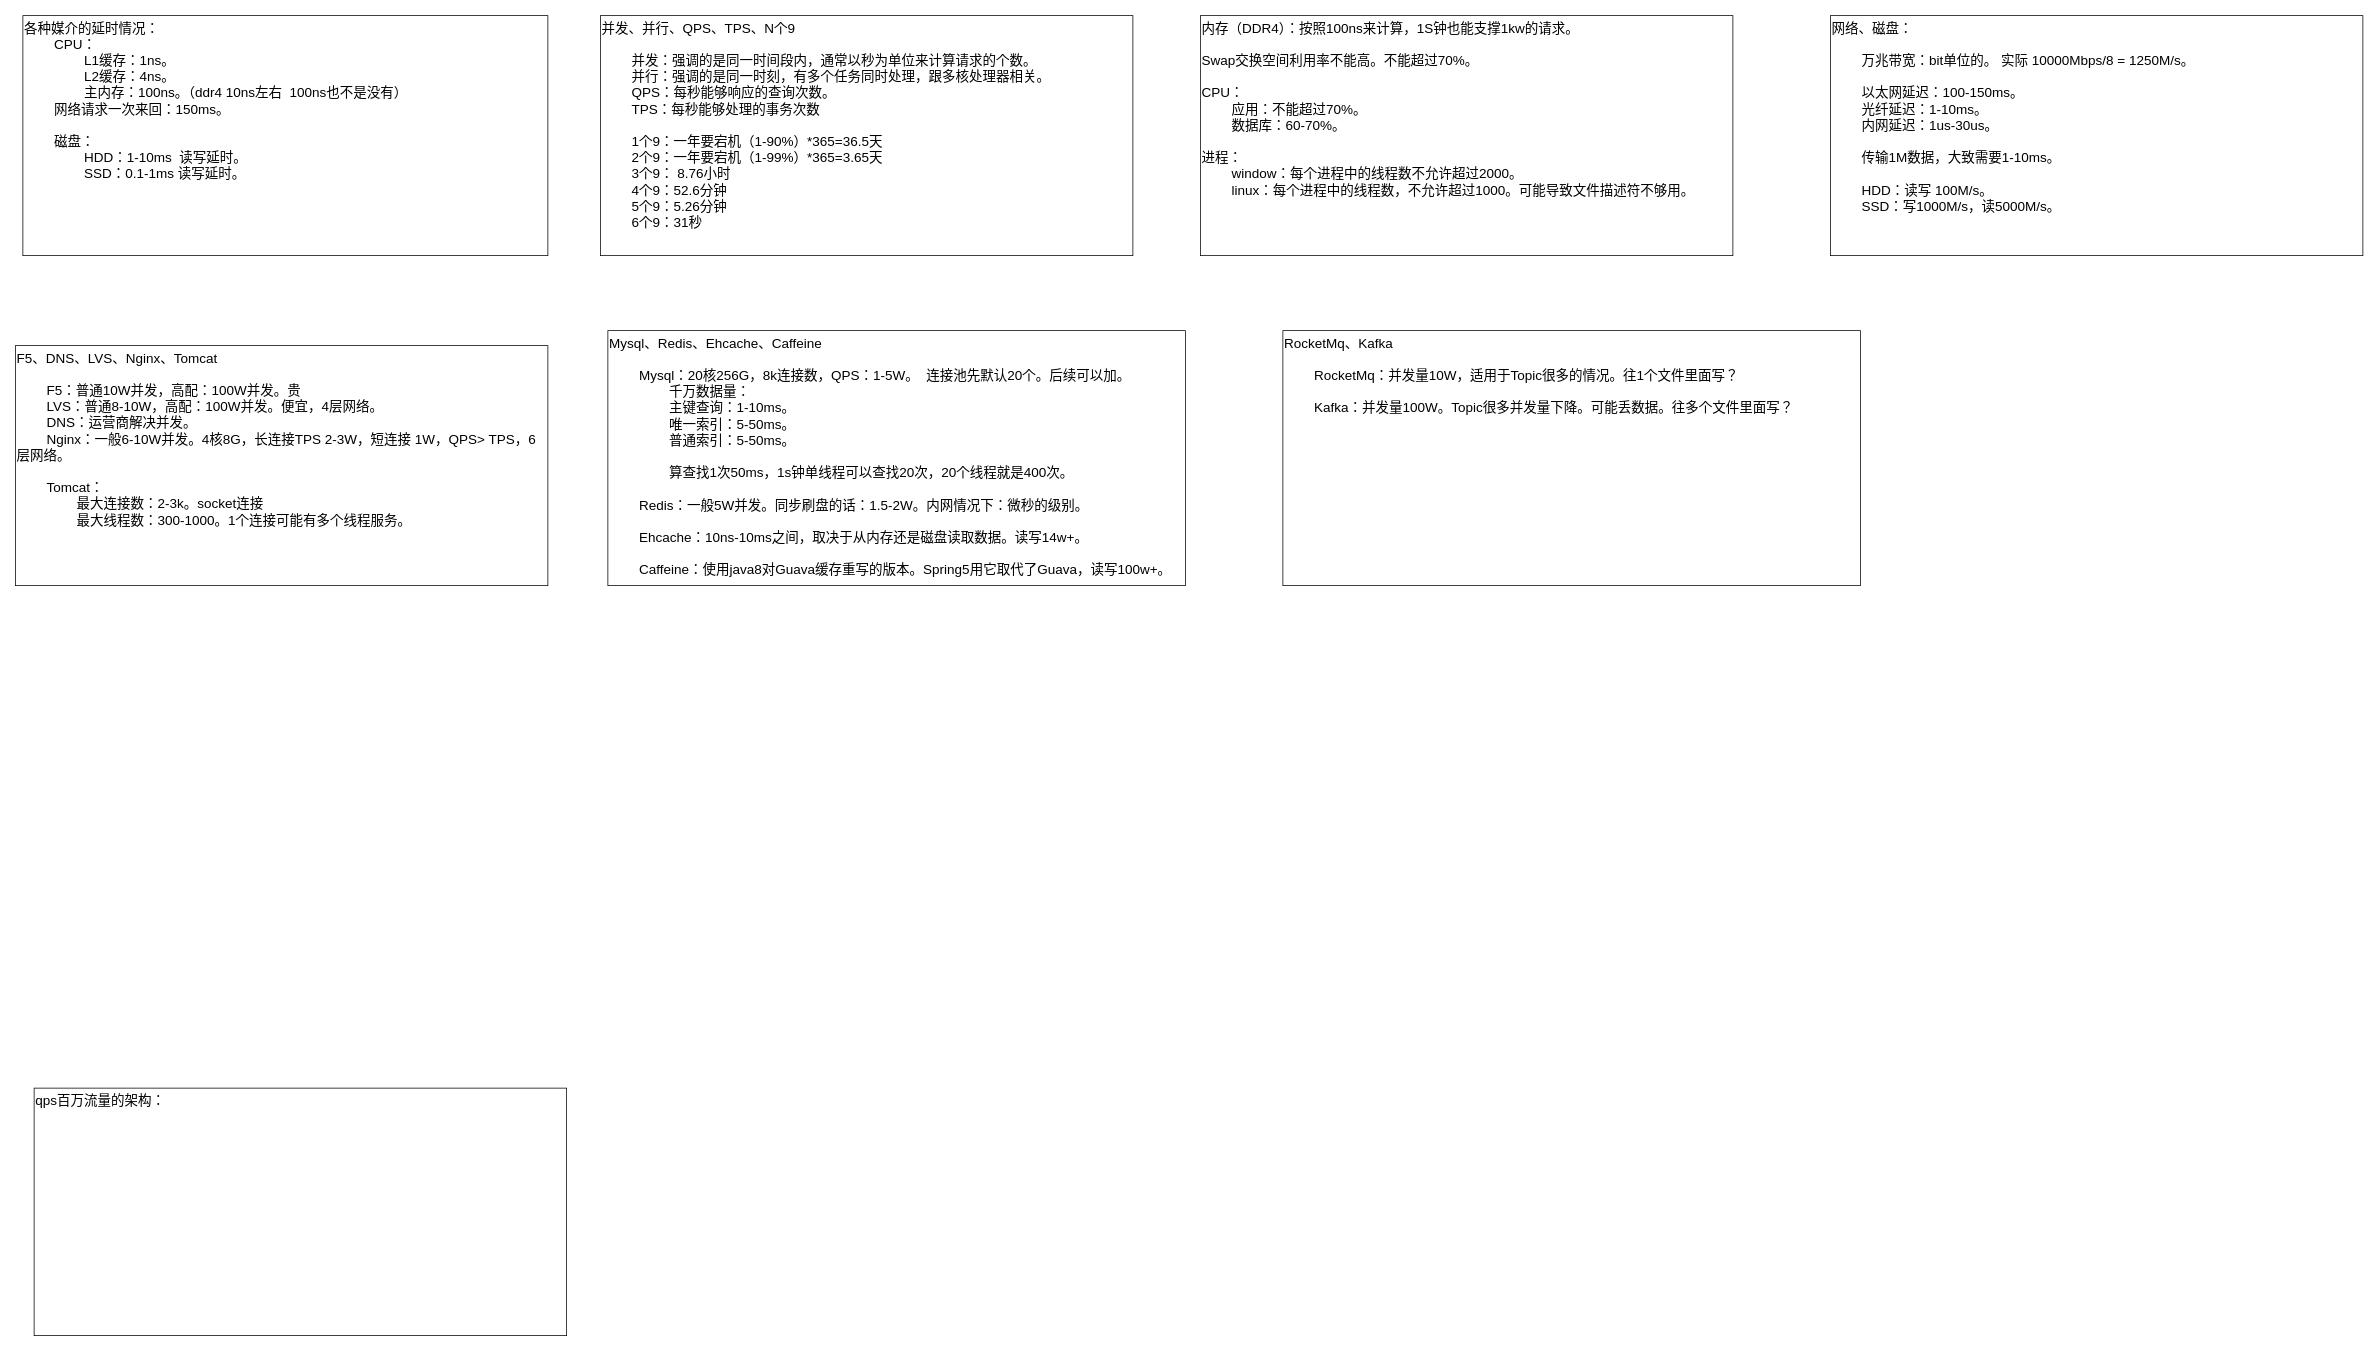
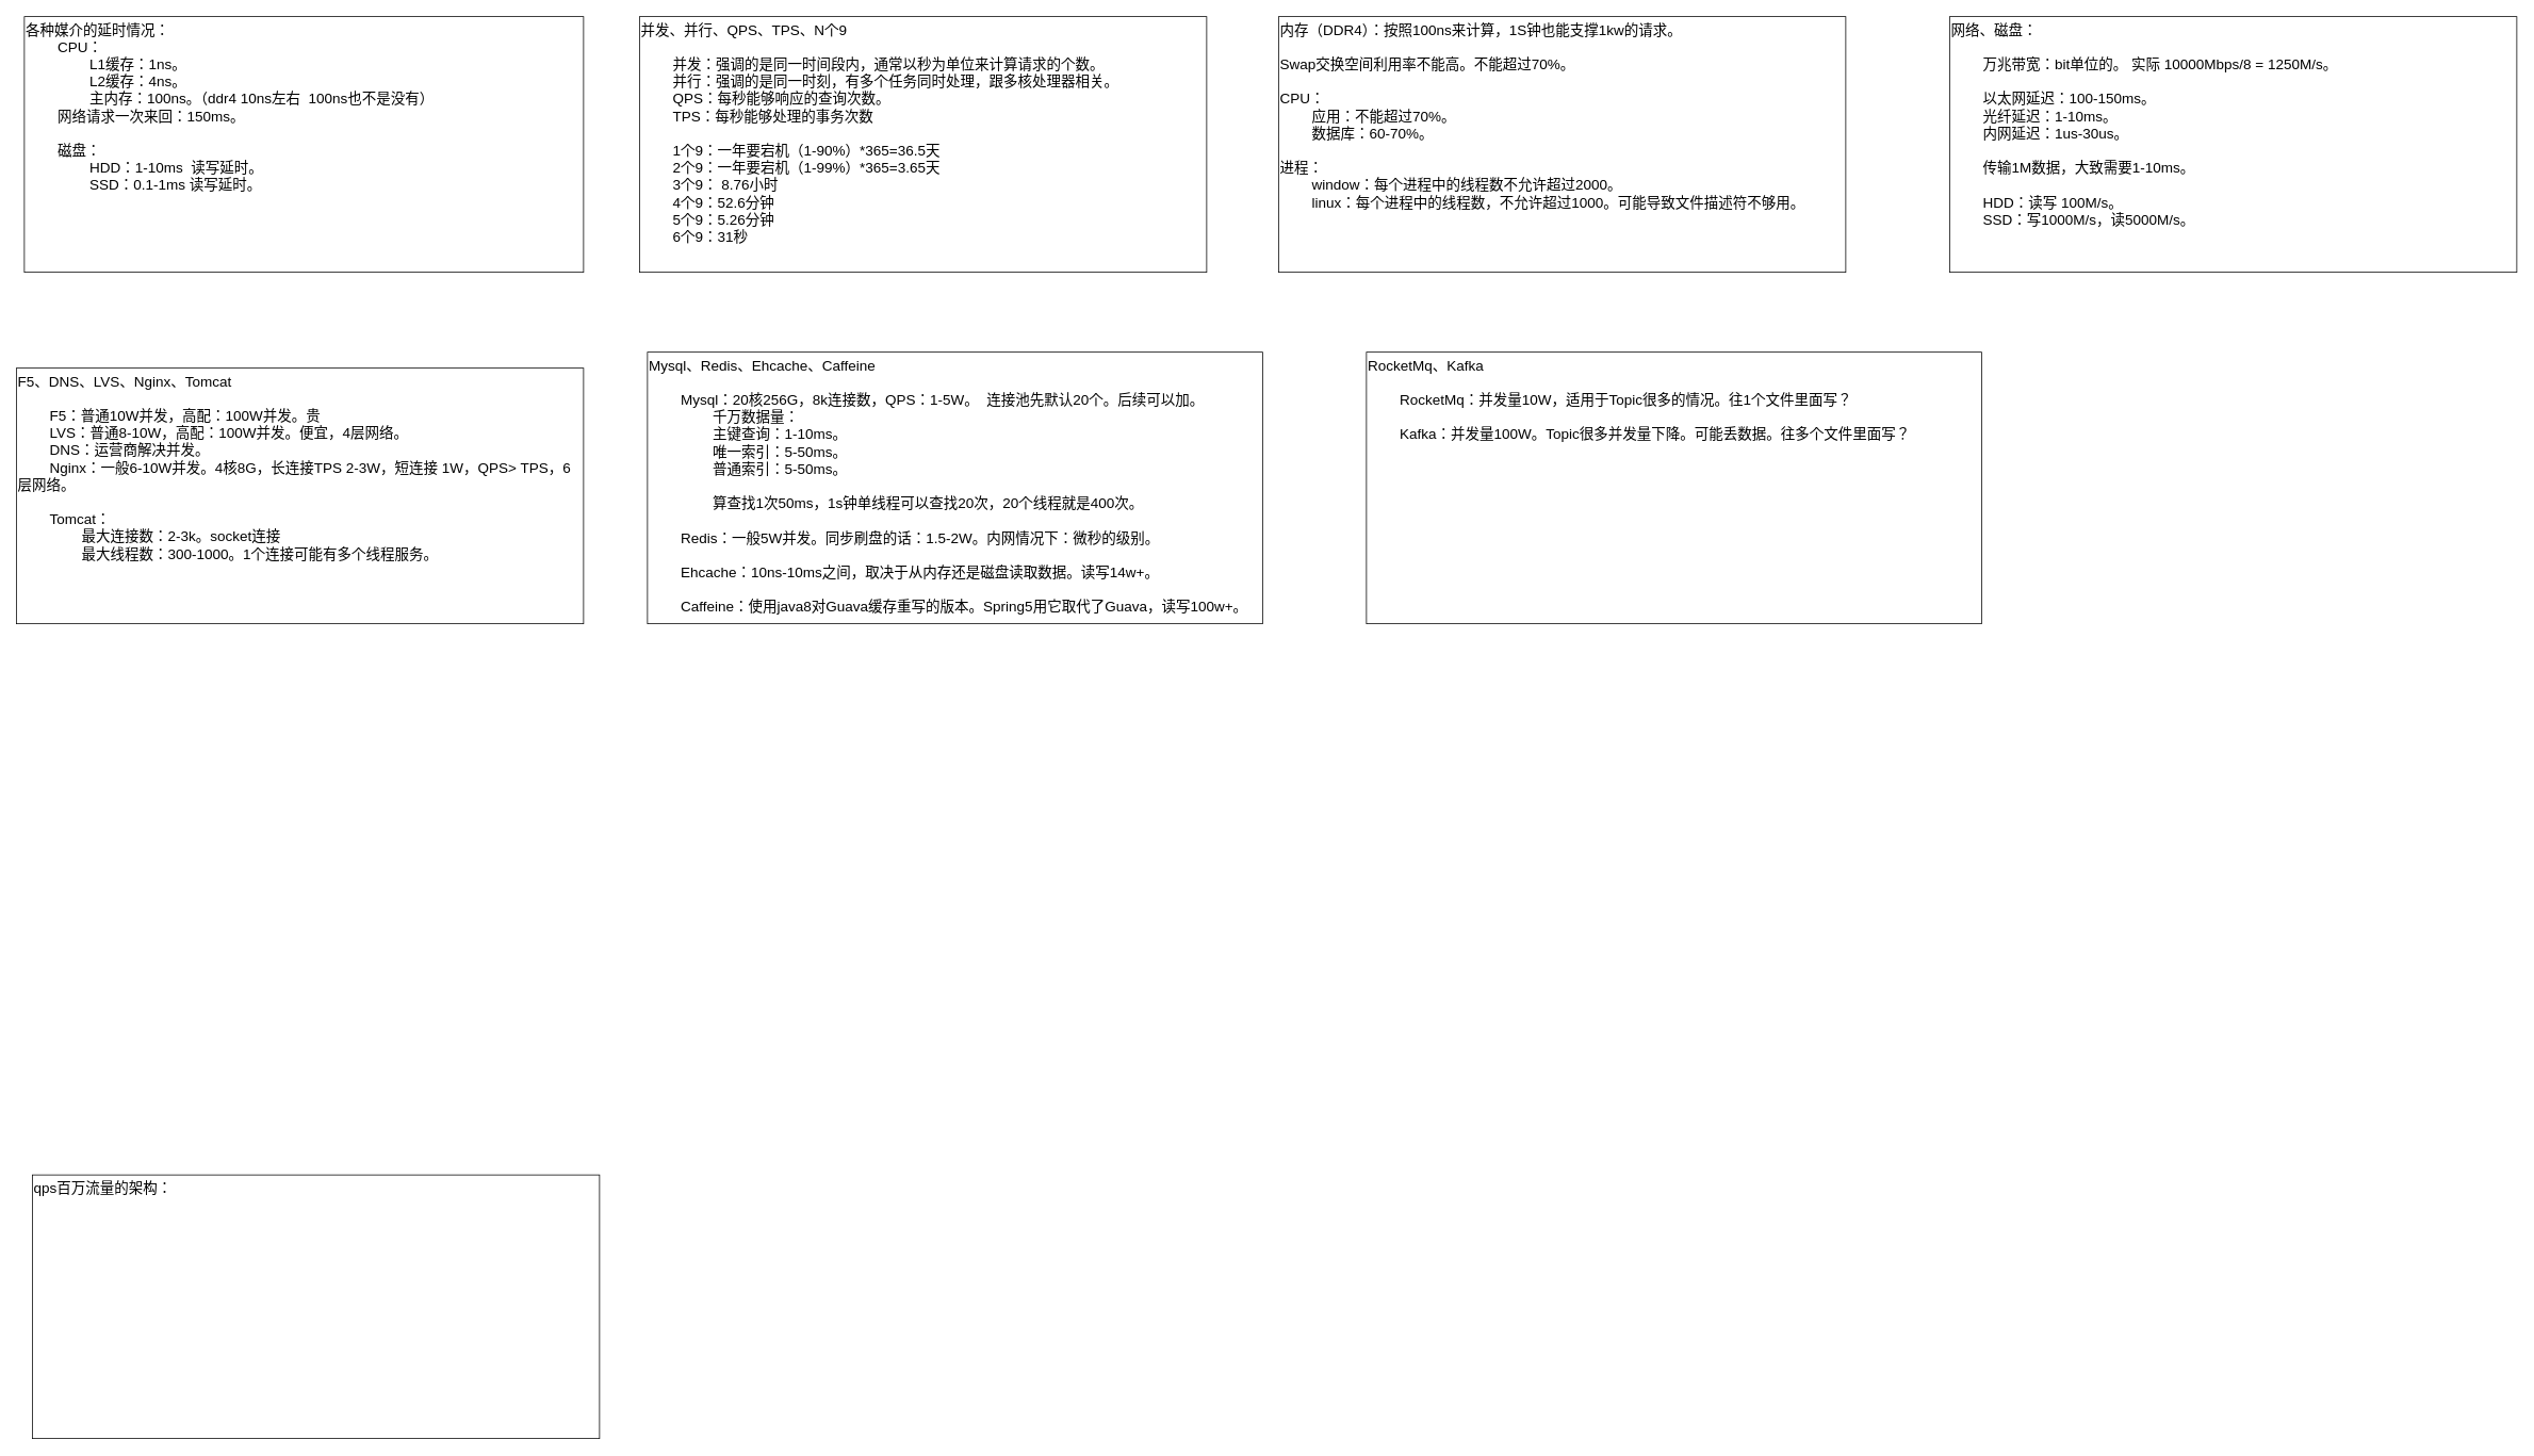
- <mxCell id="2" value="qps百万流量的架构：&lt;div&gt;&lt;br&gt;&lt;/div&gt;&lt;div&gt;&lt;span style=&quot;white-space: pre;&quot;&gt;&#09;&lt;/span&gt;&lt;br&gt;&lt;/div&gt;" style="rounded=0;whiteSpace=wrap;html=1;fontSize=18;verticalAlign=top;align=left;" vertex="1" parent="1"><mxGeometry x="45" y="1450" width="710" height="330" as="geometry" /></mxCell>
+ <mxCell id="2" value="qps百万流量的架构：&lt;div&gt;&lt;br&gt;&lt;/div&gt;&lt;div&gt;&lt;span style=&quot;white-space: pre;&quot;&gt;&#09;&lt;/span&gt;&lt;br&gt;&lt;/div&gt;" style="rounded=0;whiteSpace=wrap;html=1;fontSize=18;verticalAlign=top;align=left;" vertex="1" parent="1"><mxGeometry x="40" y="1470" width="710" height="330" as="geometry" /></mxCell>
